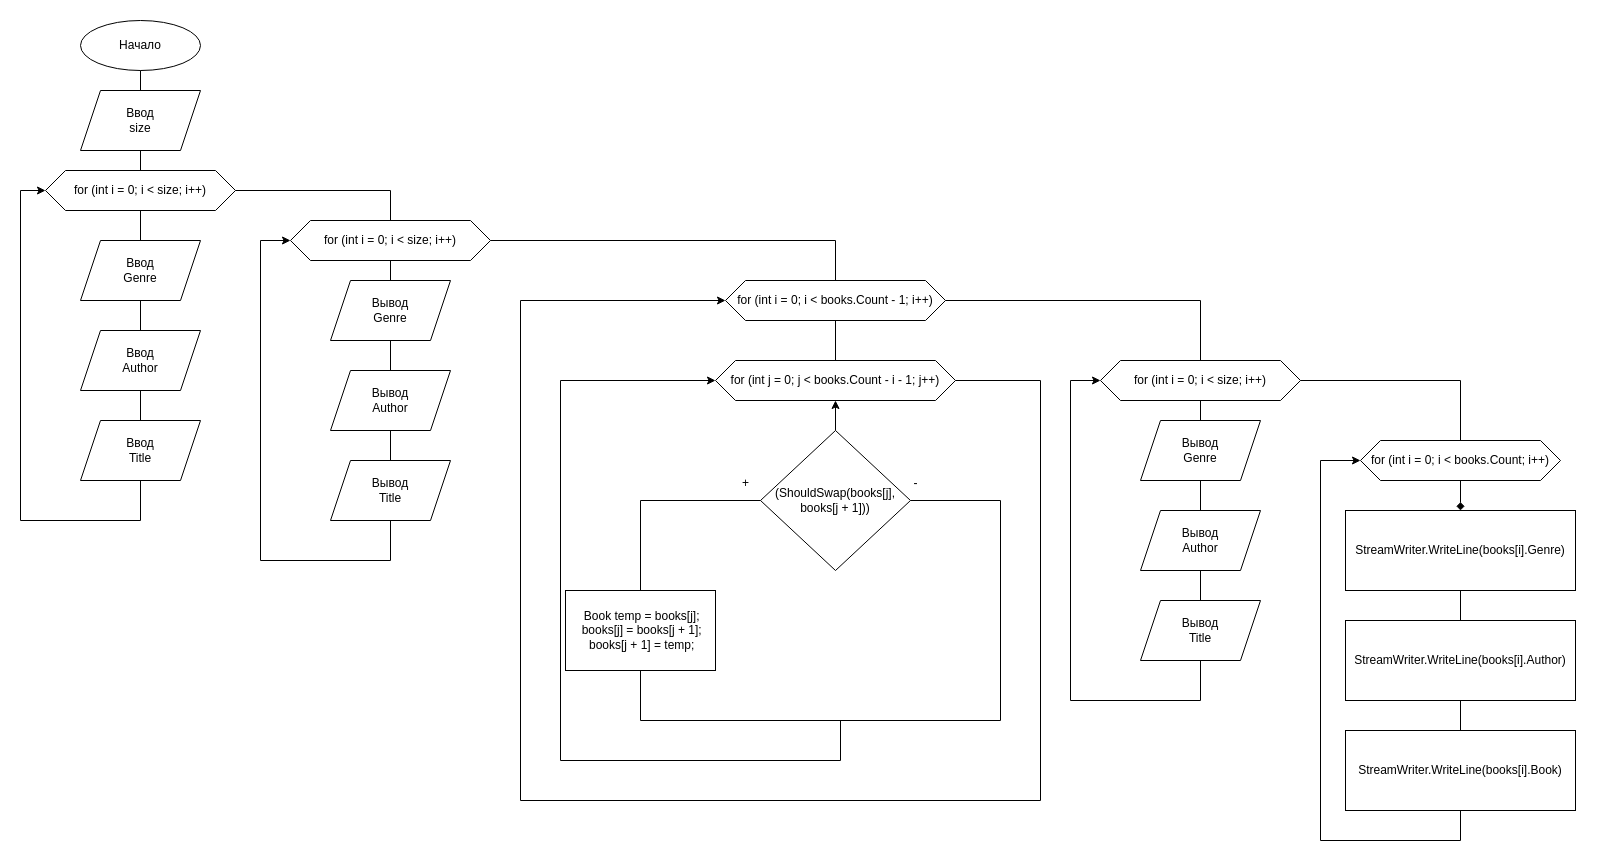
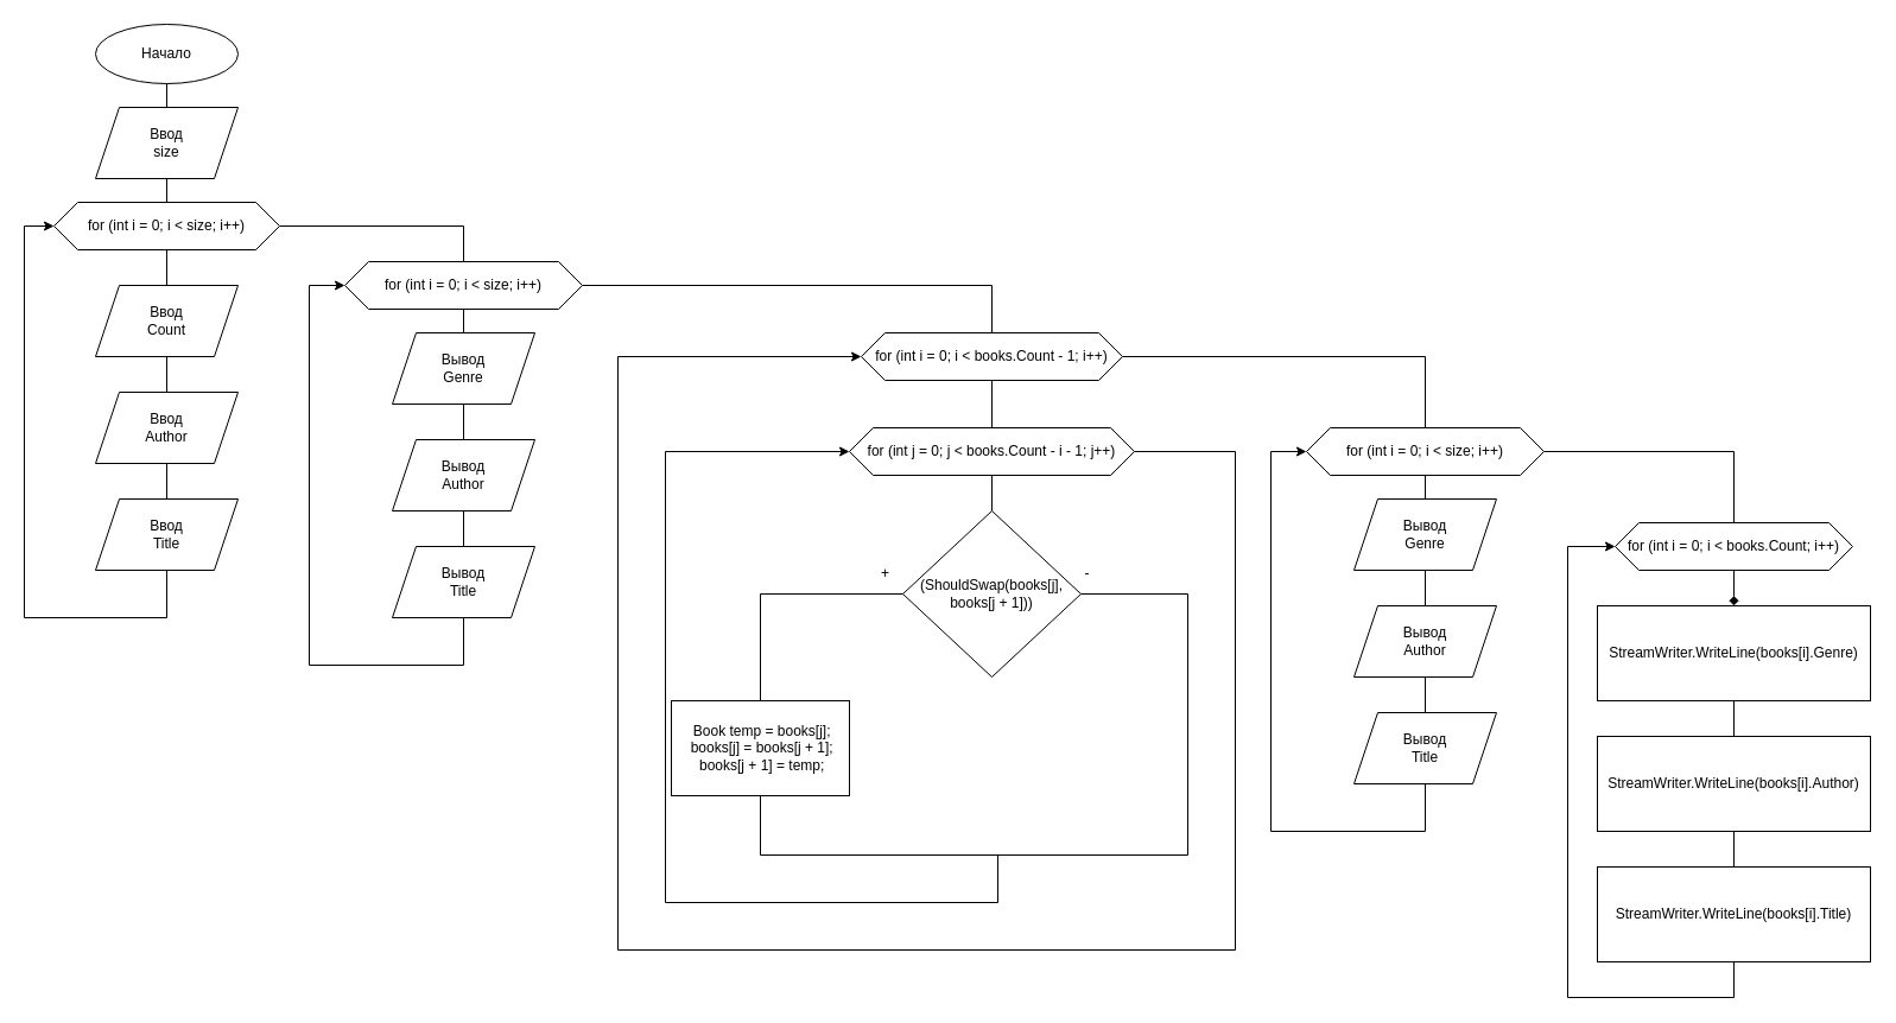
- <mxCell id="7" value="Ввод&lt;div&gt;Genre&lt;/div&gt;" style="shape=parallelogram;perimeter=parallelogramPerimeter;whiteSpace=wrap;html=1;fixedSize=1;" parent="1" vertex="1"><mxGeometry x="80" y="240" width="120" height="60" as="geometry" /></mxCell>
+ <mxCell id="7" value="Ввод&lt;div&gt;Count&lt;/div&gt;" style="shape=parallelogram;perimeter=parallelogramPerimeter;whiteSpace=wrap;html=1;fixedSize=1;" parent="1" vertex="1"><mxGeometry x="80" y="240" width="120" height="60" as="geometry" /></mxCell>
- <mxCell id="28" value="" style="endArrow=classic;html=1;rounded=0;" parent="1" source="27" target="26" edge="1"><mxGeometry width="50" height="50" relative="1" as="geometry"><mxPoint x="955" y="490" as="sourcePoint" /><mxPoint x="1005" y="440" as="targetPoint" /></mxGeometry></mxCell>
+ <mxCell id="28" value="" style="endArrow=none;html=1;rounded=0;" parent="1" source="27" target="26" edge="1"><mxGeometry width="50" height="50" relative="1" as="geometry"><mxPoint x="955" y="490" as="sourcePoint" /><mxPoint x="1005" y="440" as="targetPoint" /></mxGeometry></mxCell>
- <mxCell id="49" value="StreamWriter.WriteLine(books[i].Book)" style="rounded=0;whiteSpace=wrap;html=1;" parent="1" vertex="1"><mxGeometry x="1345" y="730" width="230" height="80" as="geometry" /></mxCell>
+ <mxCell id="49" value="StreamWriter.WriteLine(books[i].Title)" style="rounded=0;whiteSpace=wrap;html=1;" parent="1" vertex="1"><mxGeometry x="1345" y="730" width="230" height="80" as="geometry" /></mxCell>
